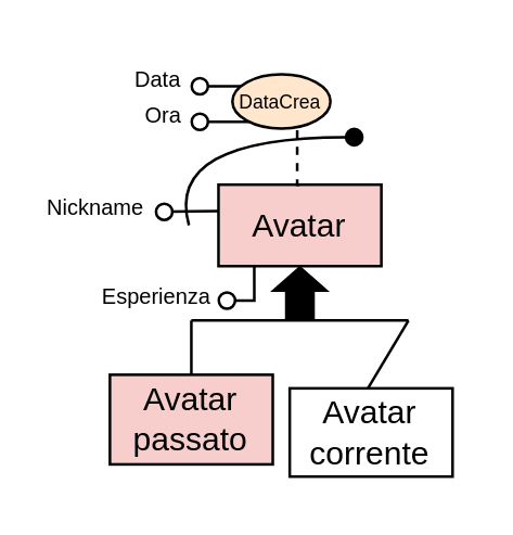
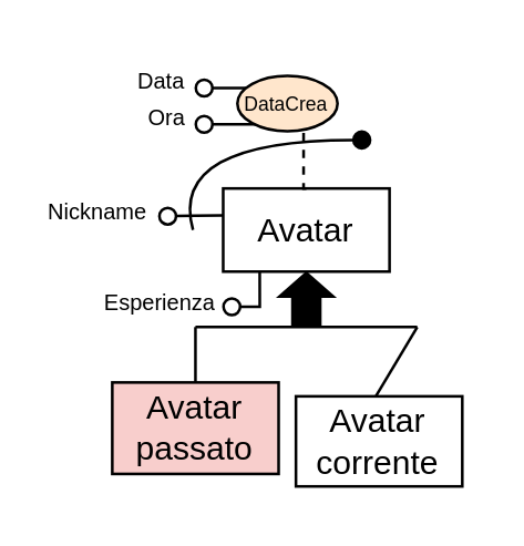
- <mxCell id="2" value="Avatar" style="whiteSpace=wrap;html=1;align=center;fillColor=#f8cecc;" parent="1" vertex="1"><mxGeometry x="80" y="67.5" width="60" height="30" as="geometry" /></mxCell>
+ <mxCell id="2" value="Avatar" style="whiteSpace=wrap;html=1;align=center;" parent="1" vertex="1"><mxGeometry x="80" y="67.5" width="60" height="30" as="geometry" /></mxCell>
